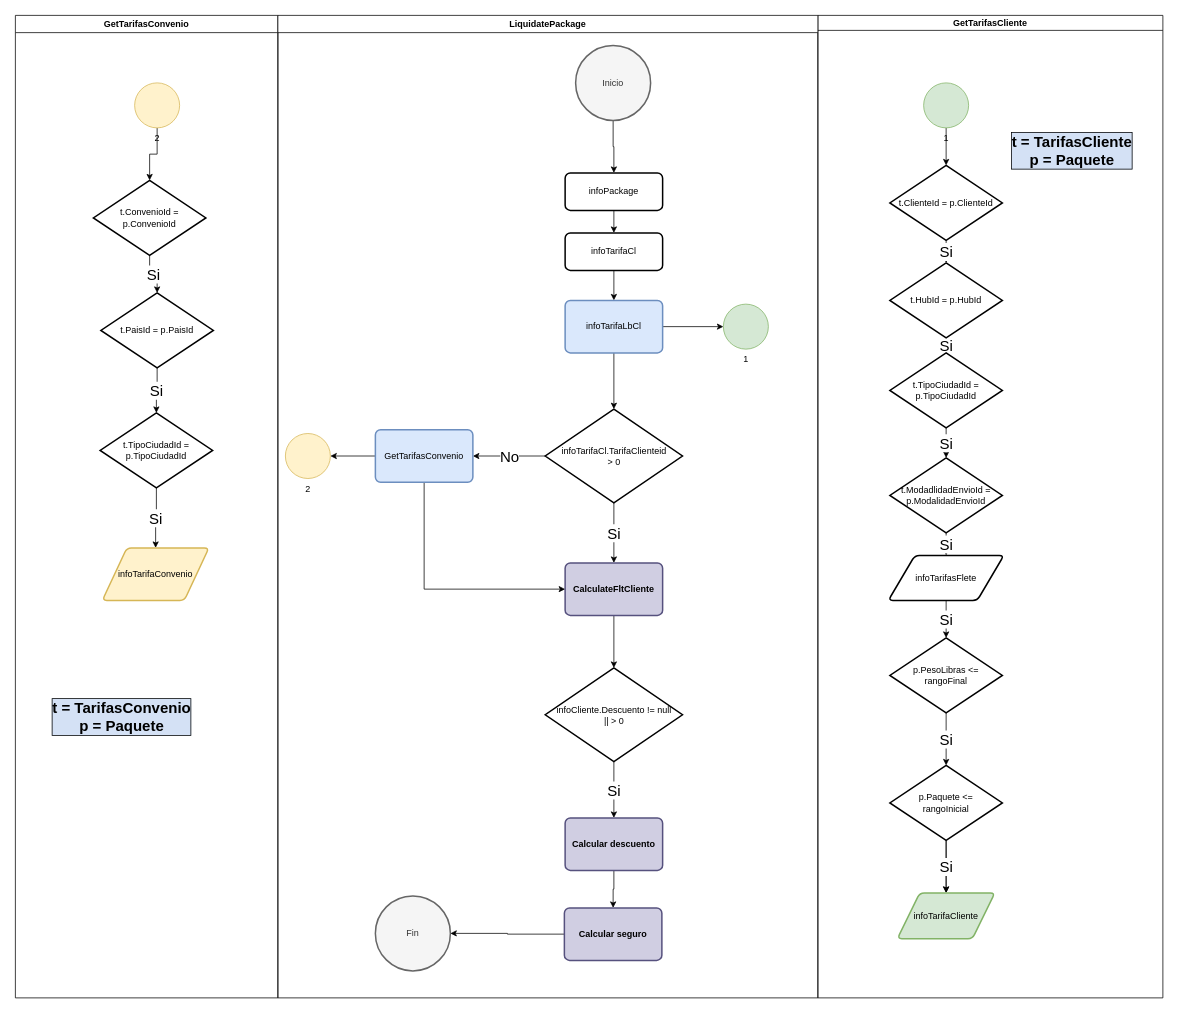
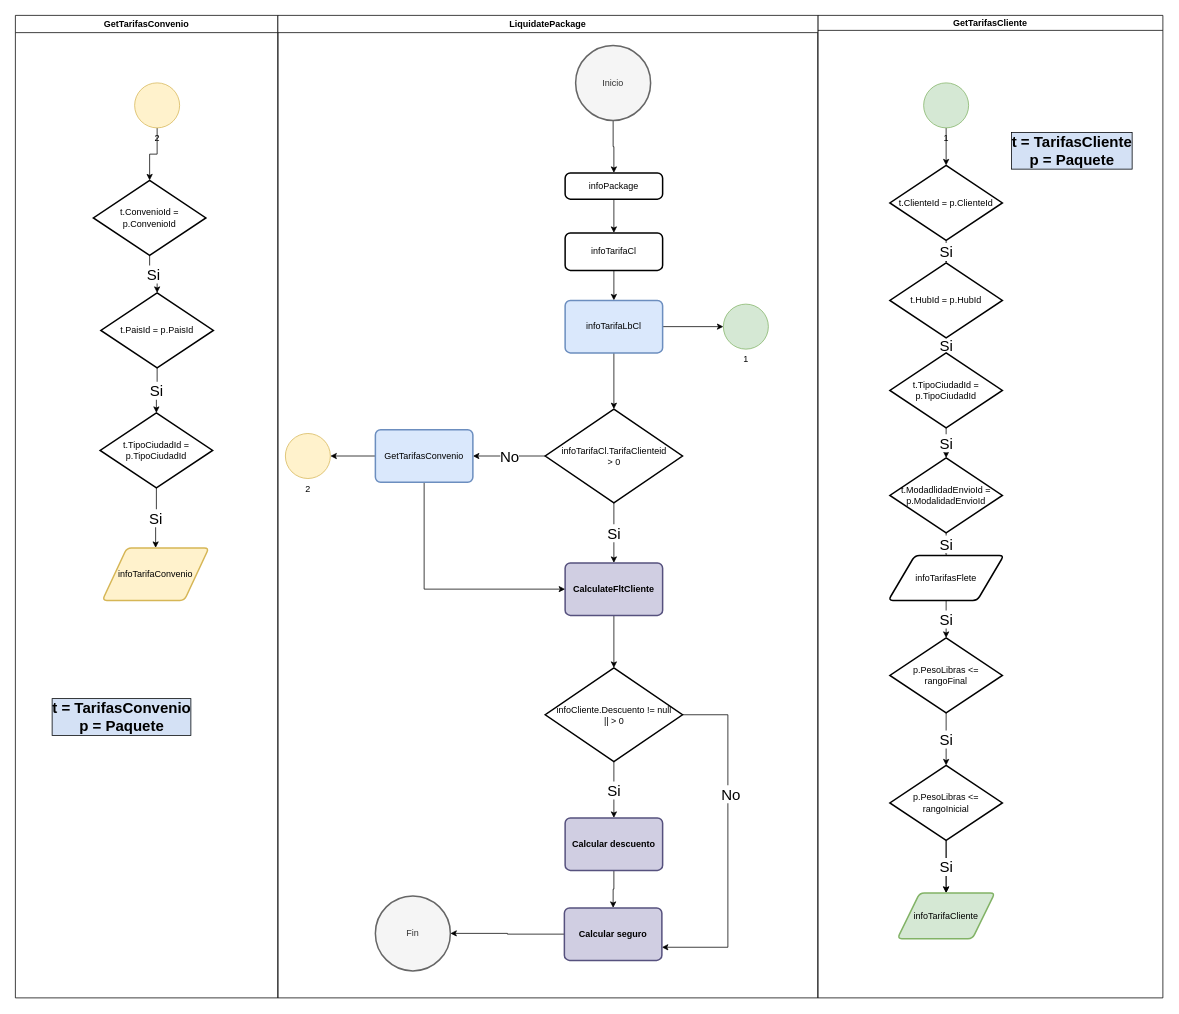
- <mxCell id="4" value="infoPackage" style="rounded=1;whiteSpace=wrap;html=1;absoluteArcSize=1;arcSize=14;strokeWidth=2;" vertex="1" parent="1"><mxGeometry x="753" y="230" width="130" height="50" as="geometry" /></mxCell>
+ <mxCell id="4" value="infoPackage" style="rounded=1;whiteSpace=wrap;html=1;absoluteArcSize=1;arcSize=14;strokeWidth=2;" vertex="1" parent="1"><mxGeometry x="753" y="230" width="130" height="35" as="geometry" /></mxCell>
- <mxCell id="35" value="&lt;div&gt;p.Paquete &amp;lt;= &lt;br&gt;&lt;/div&gt;&lt;div&gt;rangoInicial&lt;br&gt;&lt;/div&gt;" style="strokeWidth=2;html=1;shape=mxgraph.flowchart.decision;whiteSpace=wrap;" vertex="1" parent="32"><mxGeometry x="96" y="1000" width="150" height="100" as="geometry" /></mxCell>
+ <mxCell id="35" value="&lt;div&gt;p.PesoLibras &amp;lt;= &lt;br&gt;&lt;/div&gt;&lt;div&gt;rangoInicial&lt;br&gt;&lt;/div&gt;" style="strokeWidth=2;html=1;shape=mxgraph.flowchart.decision;whiteSpace=wrap;" vertex="1" parent="32"><mxGeometry x="96" y="1000" width="150" height="100" as="geometry" /></mxCell>
+ <mxCell id="26" style="edgeStyle=orthogonalEdgeStyle;rounded=0;orthogonalLoop=1;jettySize=auto;html=1;exitX=1;exitY=0.5;exitDx=0;exitDy=0;exitPerimeter=0;entryX=1;entryY=0.75;entryDx=0;entryDy=0;fontSize=20;" edge="1" parent="1" source="28" target="61"><mxGeometry relative="1" as="geometry"><Array as="points"><mxPoint x="970" y="953" /><mxPoint x="970" y="1263" /></Array></mxGeometry></mxCell>
+ <mxCell id="27" value="No" style="edgeLabel;html=1;align=center;verticalAlign=middle;resizable=0;points=[];fontSize=20;" vertex="1" connectable="0" parent="26"><mxGeometry x="-0.279" y="3" relative="1" as="geometry"><mxPoint as="offset" /></mxGeometry></mxCell>
